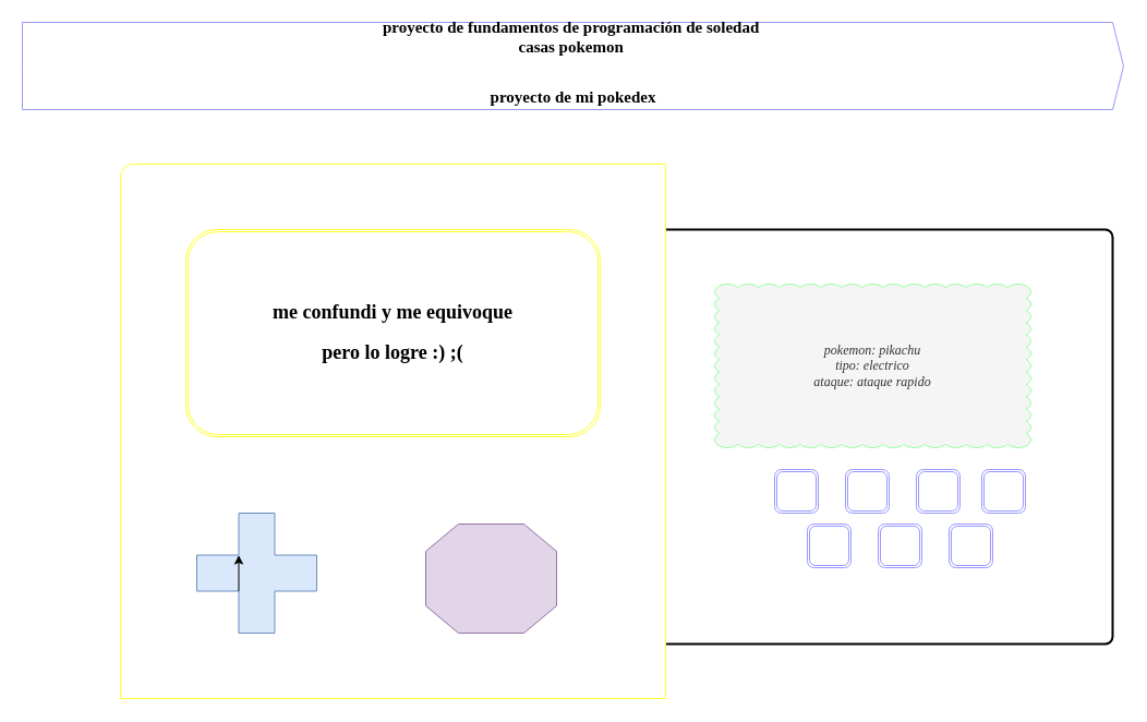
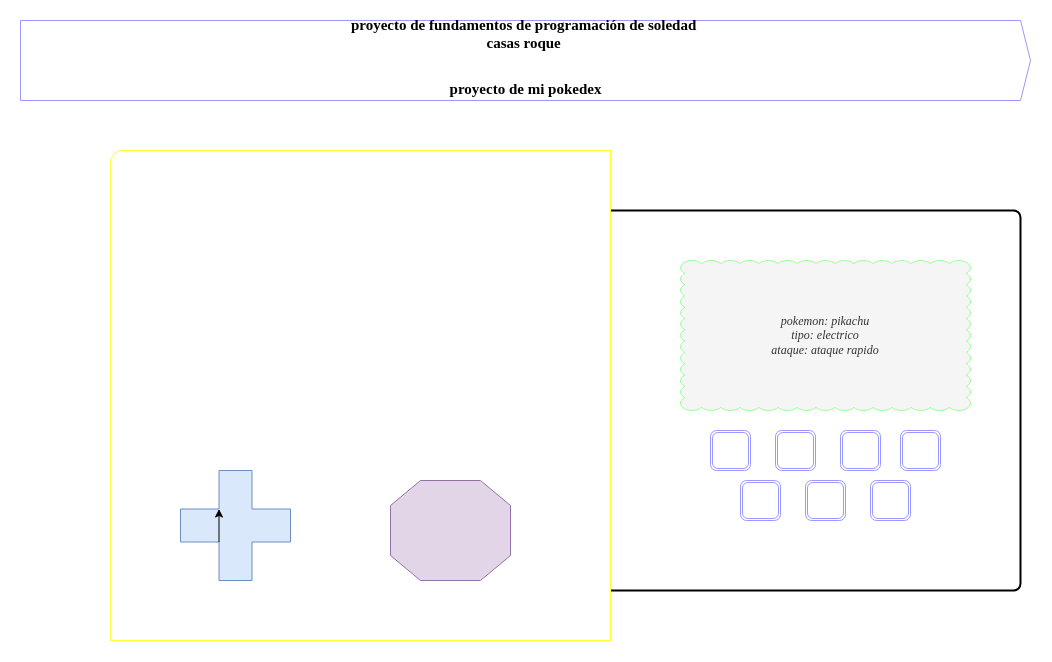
- <mxCell id="17" value="&lt;h3 style=&quot;font-size: 15px;&quot;&gt;&lt;font style=&quot;font-size: 15px;&quot;&gt;proyecto de fundamentos de programación de soledad&amp;nbsp;&lt;br&gt;&lt;/font&gt;&lt;font style=&quot;font-size: 15px;&quot;&gt;casas pokemon&amp;nbsp;&lt;/font&gt;&lt;/h3&gt;&lt;h2&gt;&lt;font style=&quot;font-size: 15px;&quot;&gt;proyecto de mi pokedex&lt;/font&gt;&lt;/h2&gt;" style="html=1;shadow=0;dashed=0;align=center;verticalAlign=middle;shape=mxgraph.arrows2.arrow;dy=0;dx=10;notch=0;fontFamily=Verdana;fontSize=16;strokeColor=#9999FF;fillColor=#FFFFFF;" vertex="1" parent="1"><mxGeometry x="20" y="20" width="1010" height="80" as="geometry" /></mxCell>
+ <mxCell id="17" value="&lt;h3 style=&quot;font-size: 15px;&quot;&gt;&lt;font style=&quot;font-size: 15px;&quot;&gt;proyecto de fundamentos de programación de soledad&amp;nbsp;&lt;br&gt;&lt;/font&gt;&lt;font style=&quot;font-size: 15px;&quot;&gt;casas roque&amp;nbsp;&lt;/font&gt;&lt;/h3&gt;&lt;h2&gt;&lt;font style=&quot;font-size: 15px;&quot;&gt;proyecto de mi pokedex&lt;/font&gt;&lt;/h2&gt;" style="html=1;shadow=0;dashed=0;align=center;verticalAlign=middle;shape=mxgraph.arrows2.arrow;dy=0;dx=10;notch=0;fontFamily=Verdana;fontSize=16;strokeColor=#9999FF;fillColor=#FFFFFF;" vertex="1" parent="1"><mxGeometry x="20" y="20" width="1010" height="80" as="geometry" /></mxCell>
- <mxCell id="7" value="&lt;h2&gt;&lt;font face=&quot;Comic Sans MS&quot;&gt;me confundi y me equivoque&lt;/font&gt;&lt;/h2&gt;&lt;h2&gt;&lt;font face=&quot;Comic Sans MS&quot;&gt;pero lo logre :) ;(&lt;/font&gt;&lt;/h2&gt;" style="shape=ext;double=1;rounded=1;whiteSpace=wrap;html=1;strokeColor=#FFFF33;fillColor=#FFFFFF;" vertex="1" parent="1"><mxGeometry x="170" y="210" width="380" height="190" as="geometry" /></mxCell>
- <mxCell id="9" value="pokemon: pikachu&lt;br&gt;tipo: electrico&lt;br&gt;ataque: ataque rapido&lt;img height=&quot;null&quot; width=&quot;null&quot;&gt;" style="whiteSpace=wrap;html=1;shape=mxgraph.basic.cloud_rect;strokeColor=#99FF99;fillColor=#f5f5f5;fontColor=#333333;fontFamily=Comic Sans MS;fontStyle=2" vertex="1" parent="1"><mxGeometry x="655" y="260" width="290" height="150" as="geometry" /></mxCell>
+ <mxCell id="9" value="pokemon: pikachu&lt;br&gt;tipo: electrico&lt;br&gt;ataque: ataque rapido&lt;img height=&quot;null&quot; width=&quot;null&quot;&gt;" style="whiteSpace=wrap;html=1;shape=mxgraph.basic.cloud_rect;strokeColor=#99FF99;fillColor=#f5f5f5;fontColor=#333333;fontFamily=Comic Sans MS;fontStyle=2" vertex="1" parent="1"><mxGeometry x="680" y="260" width="290" height="150" as="geometry" /></mxCell>
